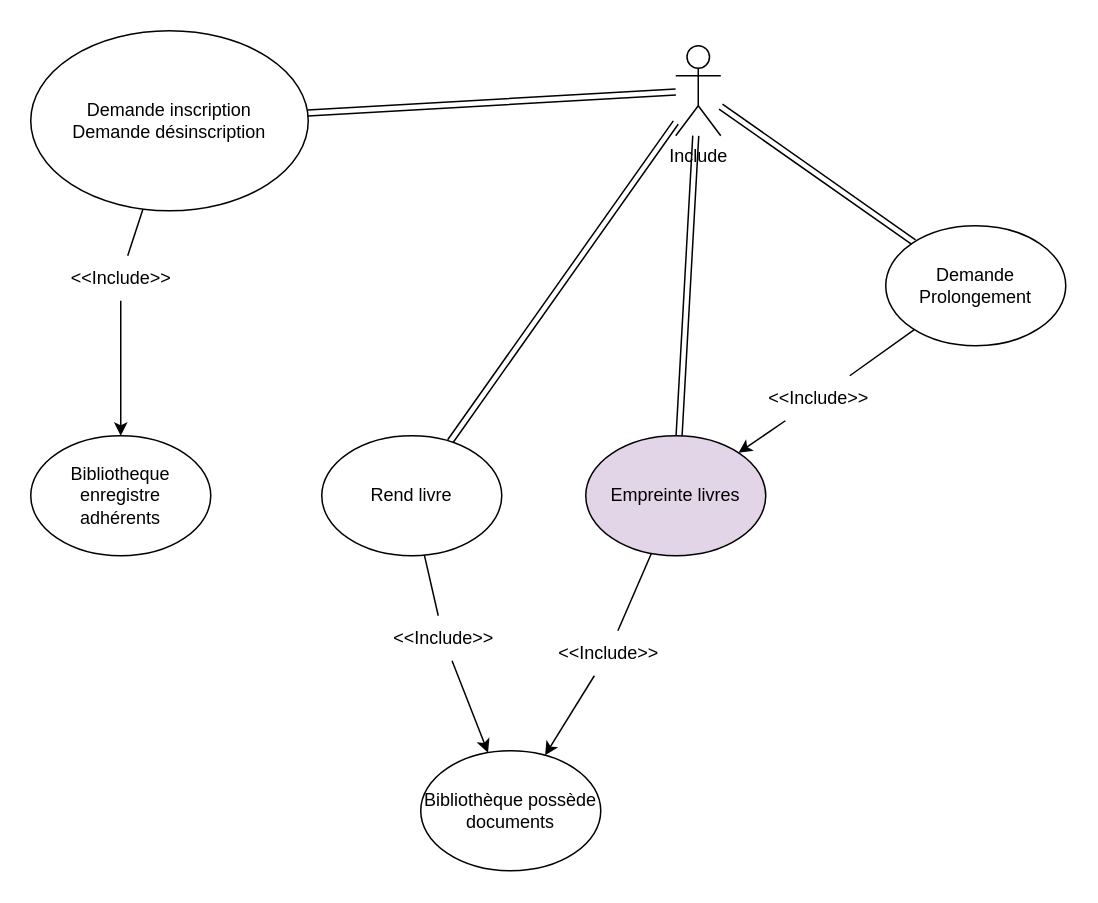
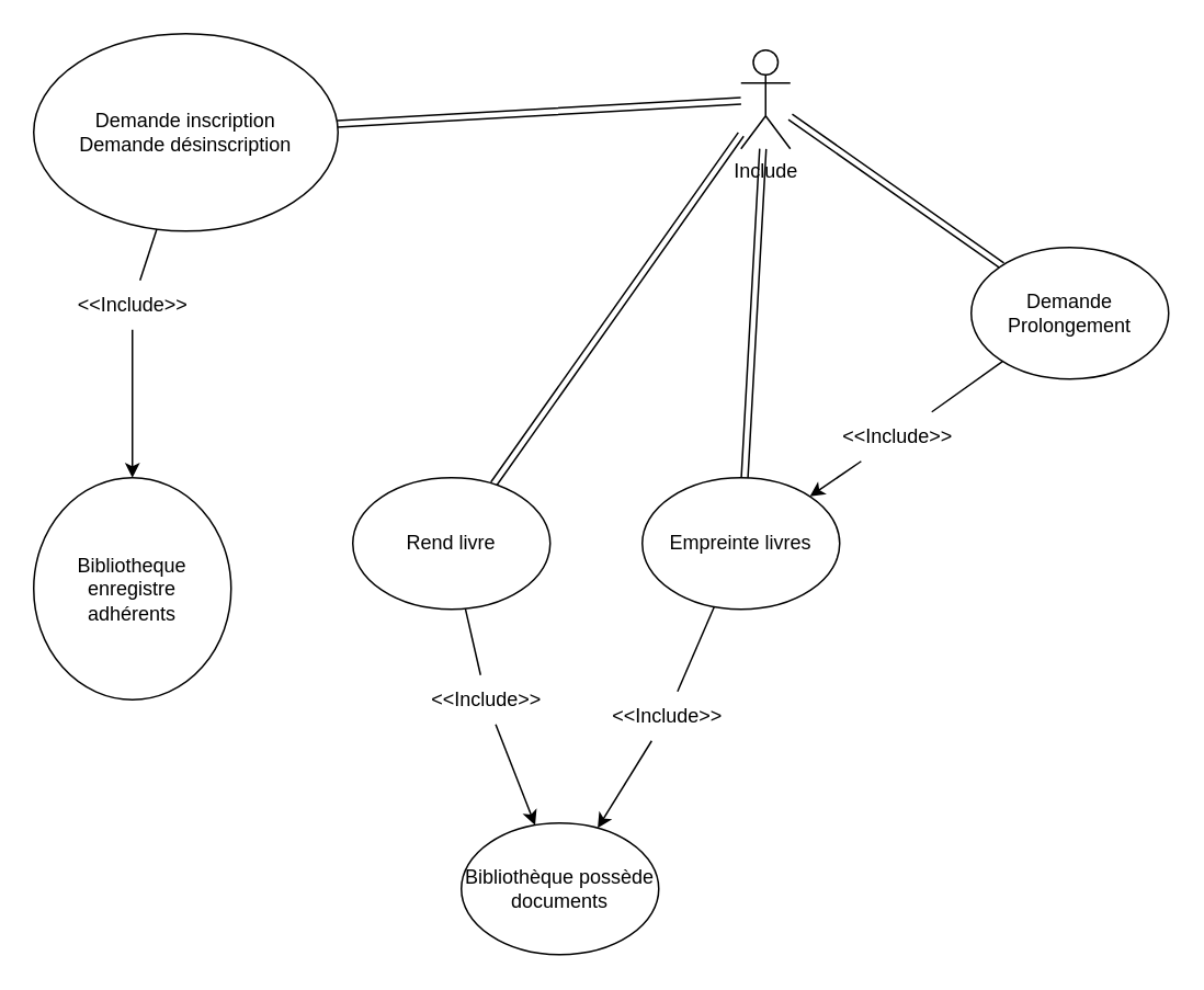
- <mxCell id="20" value="Bibliotheque enregistre&lt;br&gt;adhérents" style="ellipse;whiteSpace=wrap;html=1;" vertex="1" parent="1"><mxGeometry x="20" y="290" width="120" height="80" as="geometry" /></mxCell>
+ <mxCell id="20" value="Bibliotheque enregistre&lt;br&gt;adhérents" style="ellipse;whiteSpace=wrap;html=1;" vertex="1" parent="1"><mxGeometry x="20" y="290" width="120" height="135" as="geometry" /></mxCell>
- <mxCell id="10" value="Empreinte livres" style="ellipse;whiteSpace=wrap;html=1;fillColor=#e1d5e7;" vertex="1" parent="1"><mxGeometry x="390" y="290" width="120" height="80" as="geometry" /></mxCell>
+ <mxCell id="10" value="Empreinte livres" style="ellipse;whiteSpace=wrap;html=1;" vertex="1" parent="1"><mxGeometry x="390" y="290" width="120" height="80" as="geometry" /></mxCell>
